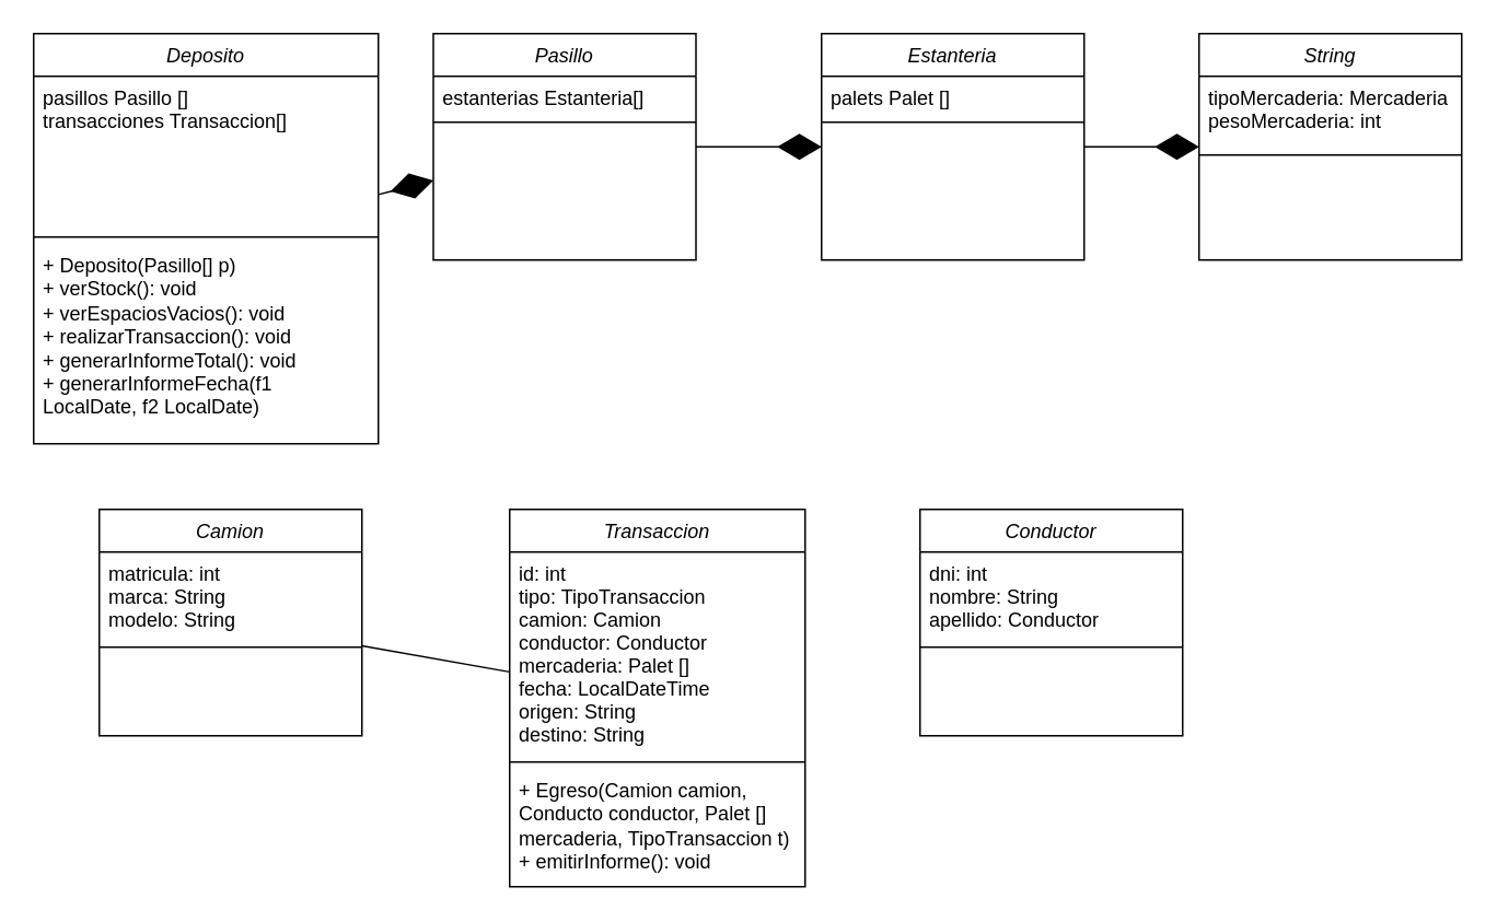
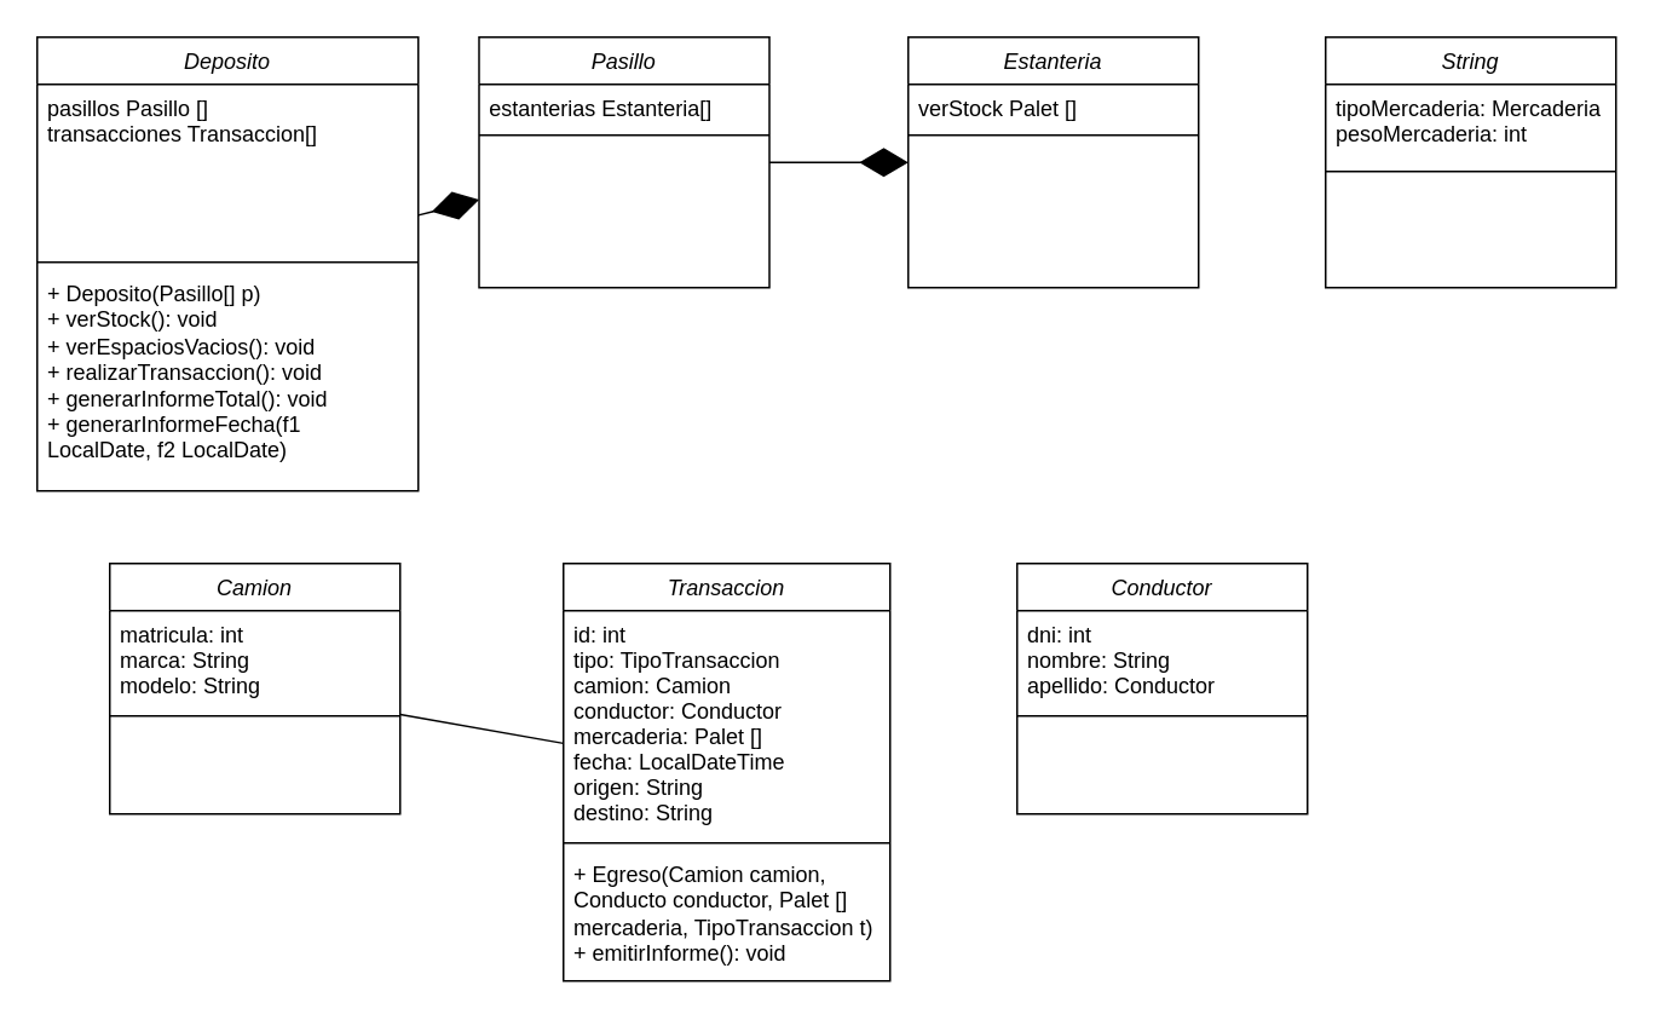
- <mxCell id="13" value="palets Palet []" style="text;align=left;verticalAlign=top;spacingLeft=4;spacingRight=4;overflow=hidden;rotatable=0;points=[[0,0.5],[1,0.5]];portConstraint=eastwest;rounded=0;shadow=0;html=0;" vertex="1" parent="12"><mxGeometry y="26" width="160" height="24" as="geometry" /></mxCell>
+ <mxCell id="13" value="verStock Palet []" style="text;align=left;verticalAlign=top;spacingLeft=4;spacingRight=4;overflow=hidden;rotatable=0;points=[[0,0.5],[1,0.5]];portConstraint=eastwest;rounded=0;shadow=0;html=0;" vertex="1" parent="12"><mxGeometry y="26" width="160" height="24" as="geometry" /></mxCell>
- <mxCell id="17" value="" style="endArrow=diamondThin;endFill=1;endSize=24;html=1;rounded=0;" edge="1" parent="1" source="12" target="2"><mxGeometry width="160" relative="1" as="geometry"><mxPoint x="410" y="99" as="sourcePoint" /><mxPoint x="440" y="99" as="targetPoint" /></mxGeometry></mxCell>
